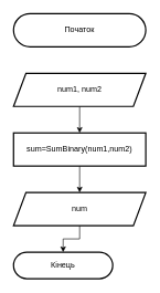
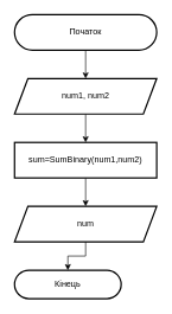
+ <mxCell id="2" style="edgeStyle=orthogonalEdgeStyle;rounded=0;orthogonalLoop=1;jettySize=auto;html=1;entryX=0.5;entryY=0;entryDx=0;entryDy=0;" edge="1" parent="1" source="3" target="5"><mxGeometry relative="1" as="geometry" /></mxCell>
